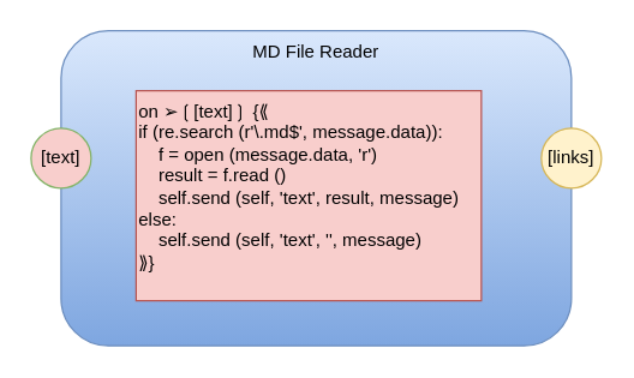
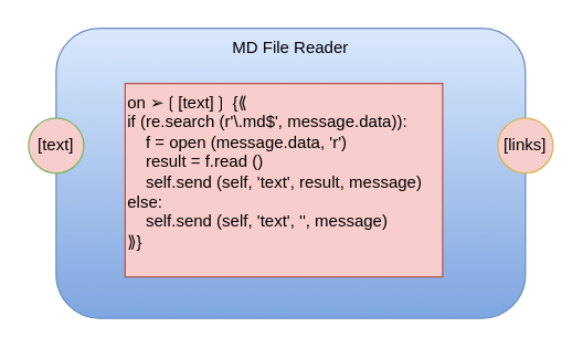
- <mxCell id="4" value="[links]" style="ellipse;whiteSpace=wrap;html=1;aspect=fixed;fillColor=#fff2cc;strokeColor=#d6b656;" parent="1" vertex="1"><mxGeometry x="360" y="85" width="40" height="40" as="geometry" /></mxCell>
+ <mxCell id="4" value="[links]" style="ellipse;whiteSpace=wrap;html=1;aspect=fixed;fillColor=#f8cecc;strokeColor=#d6b656;" parent="1" vertex="1"><mxGeometry x="360" y="85" width="40" height="40" as="geometry" /></mxCell>
